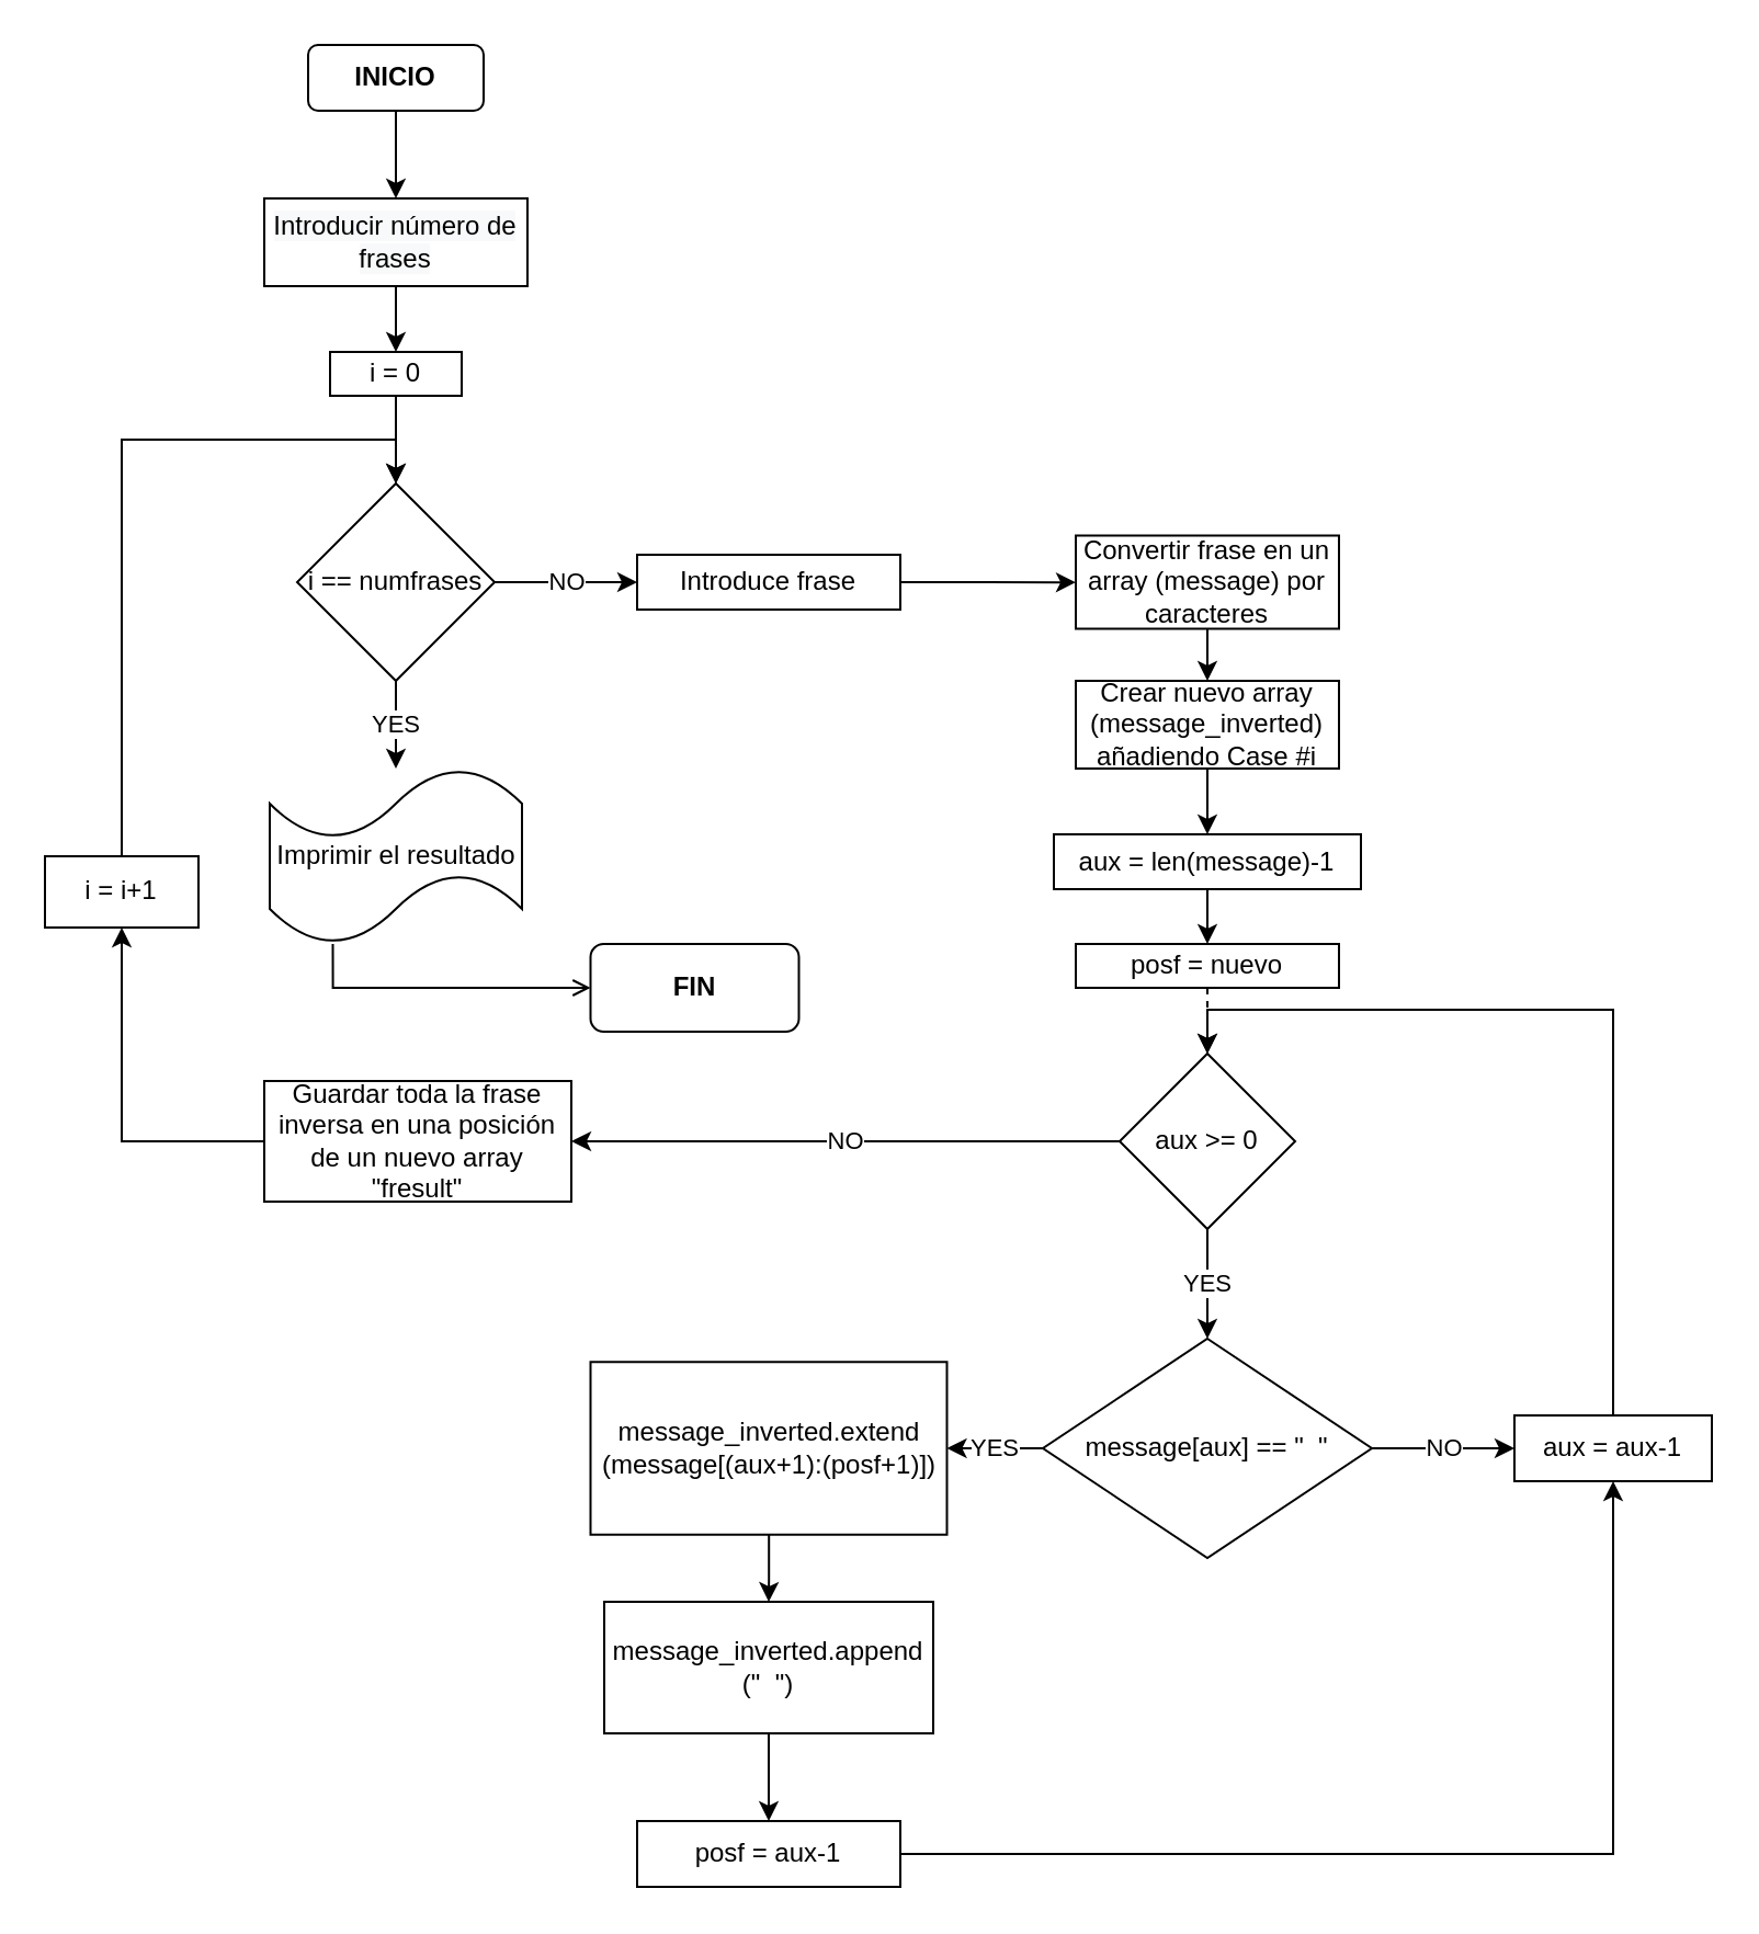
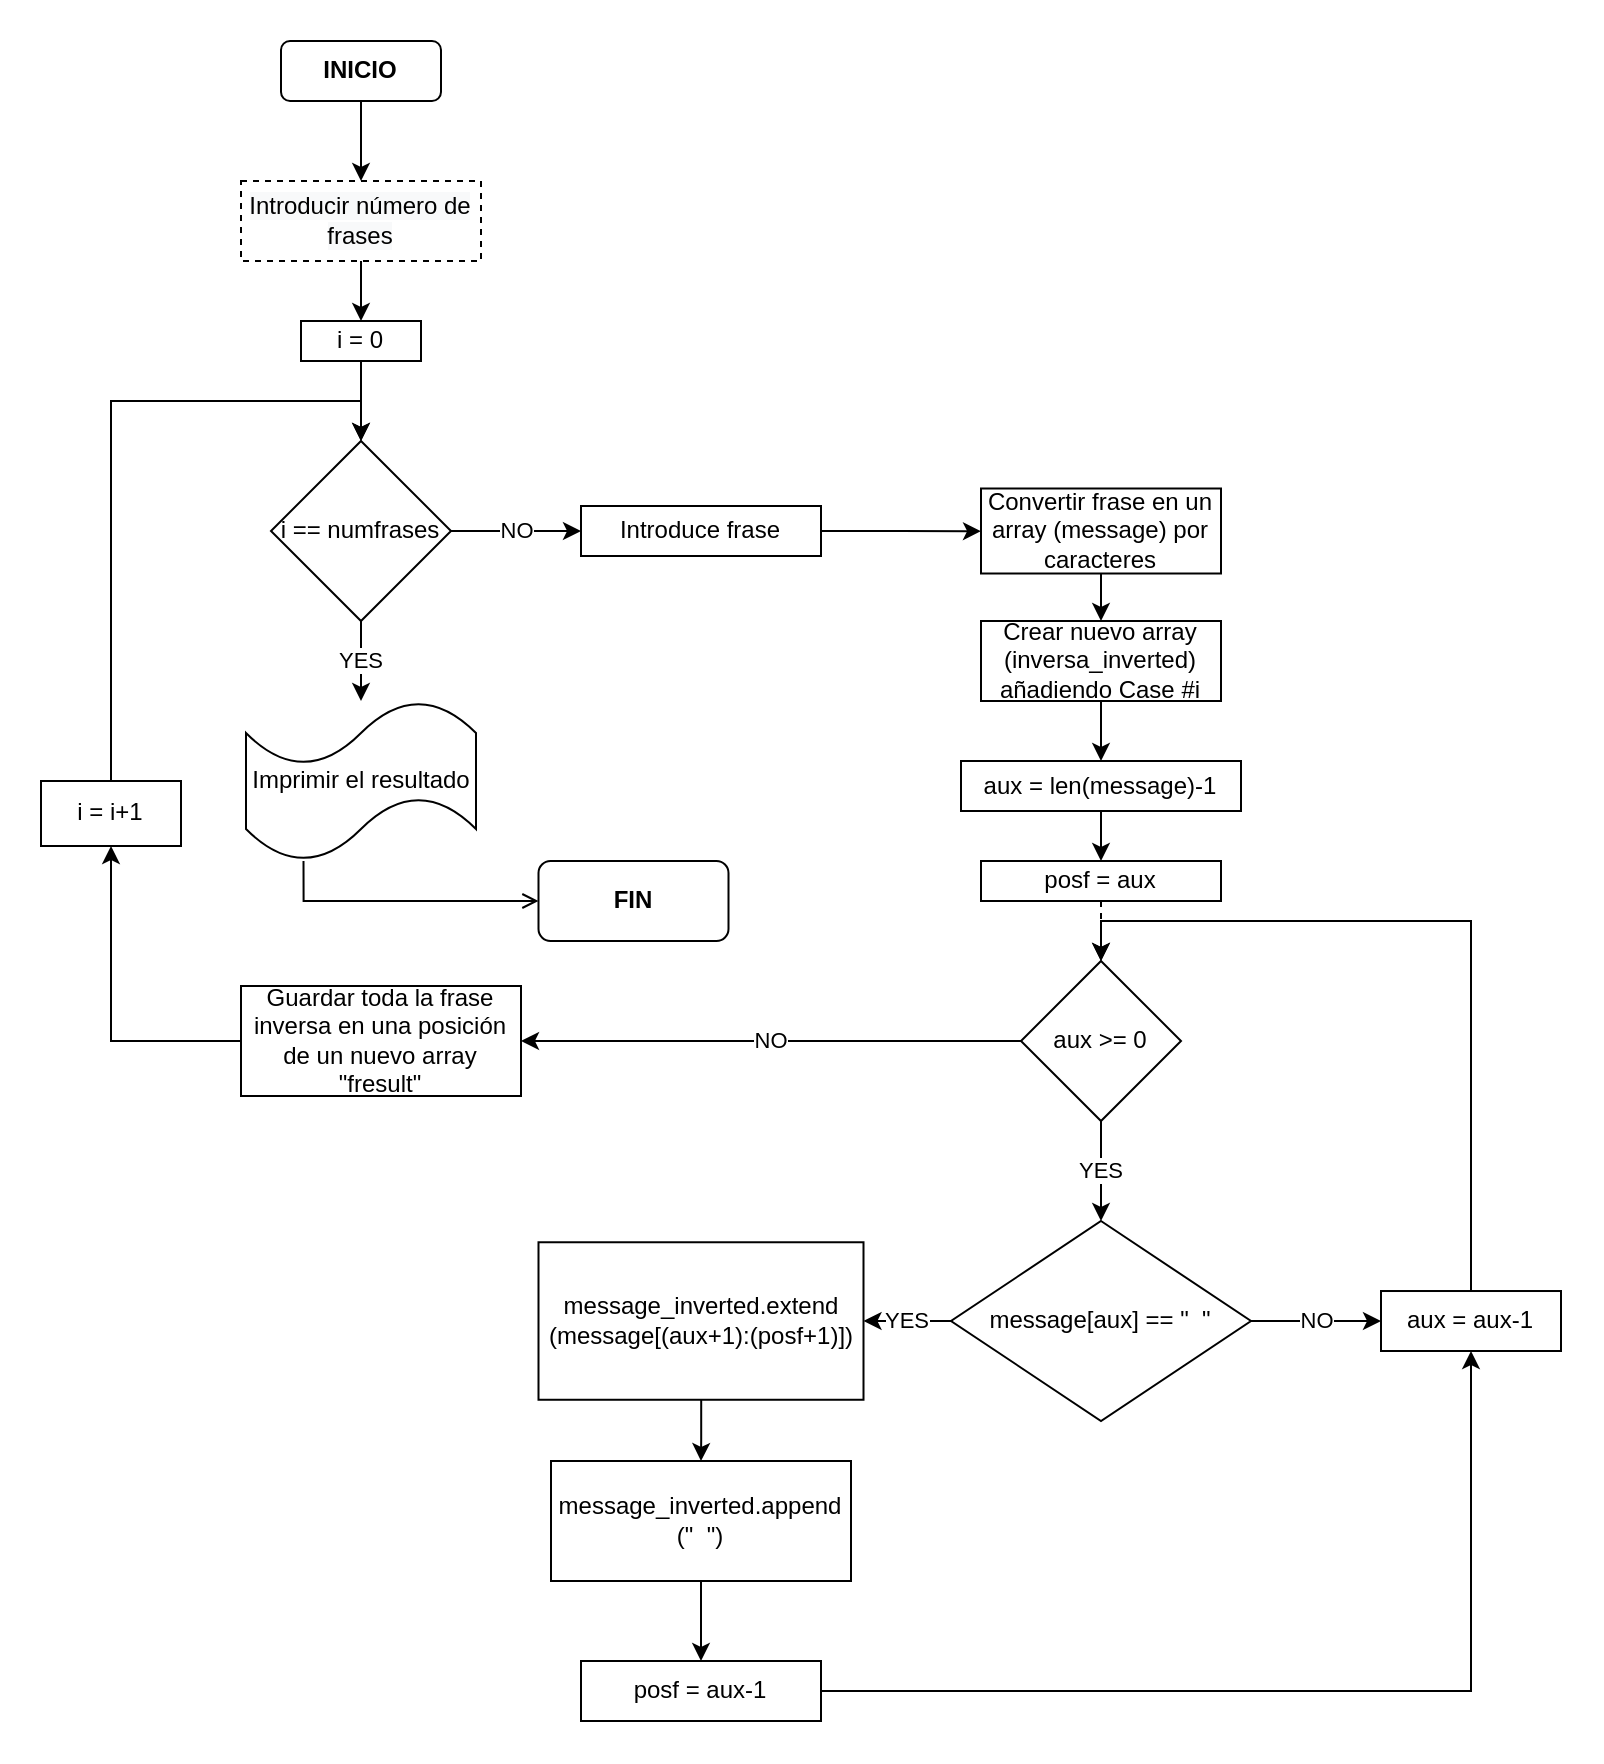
- <mxCell id="38" value="&#10;&#10;&lt;span style=&quot;color: rgb(0, 0, 0); font-family: helvetica; font-size: 12px; font-style: normal; font-weight: 400; letter-spacing: normal; text-align: center; text-indent: 0px; text-transform: none; word-spacing: 0px; background-color: rgb(248, 249, 250); display: inline; float: none;&quot;&gt;Introducir número de frases&lt;/span&gt;&#10;&#10;" style="rounded=0;whiteSpace=wrap;html=1;" vertex="1" parent="1"><mxGeometry x="120" y="90" width="120" height="40" as="geometry" /></mxCell>
+ <mxCell id="38" value="&#10;&#10;&lt;span style=&quot;color: rgb(0, 0, 0); font-family: helvetica; font-size: 12px; font-style: normal; font-weight: 400; letter-spacing: normal; text-align: center; text-indent: 0px; text-transform: none; word-spacing: 0px; background-color: rgb(248, 249, 250); display: inline; float: none;&quot;&gt;Introducir número de frases&lt;/span&gt;&#10;&#10;" style="rounded=0;whiteSpace=wrap;html=1;dashed=1;" vertex="1" parent="1"><mxGeometry x="120" y="90" width="120" height="40" as="geometry" /></mxCell>
- <mxCell id="12" value="Crear nuevo array (message_inverted) añadiendo Case #i" style="whiteSpace=wrap;html=1;" vertex="1" parent="1"><mxGeometry x="490" y="310" width="120" height="40" as="geometry" /></mxCell>
+ <mxCell id="12" value="Crear nuevo array (inversa_inverted) añadiendo Case #i" style="whiteSpace=wrap;html=1;" vertex="1" parent="1"><mxGeometry x="490" y="310" width="120" height="40" as="geometry" /></mxCell>
- <mxCell id="24" value="posf = nuevo" style="rounded=0;whiteSpace=wrap;html=1;" vertex="1" parent="1"><mxGeometry x="490" y="430" width="120" height="20" as="geometry" /></mxCell>
+ <mxCell id="24" value="posf = aux" style="rounded=0;whiteSpace=wrap;html=1;" vertex="1" parent="1"><mxGeometry x="490" y="430" width="120" height="20" as="geometry" /></mxCell>
